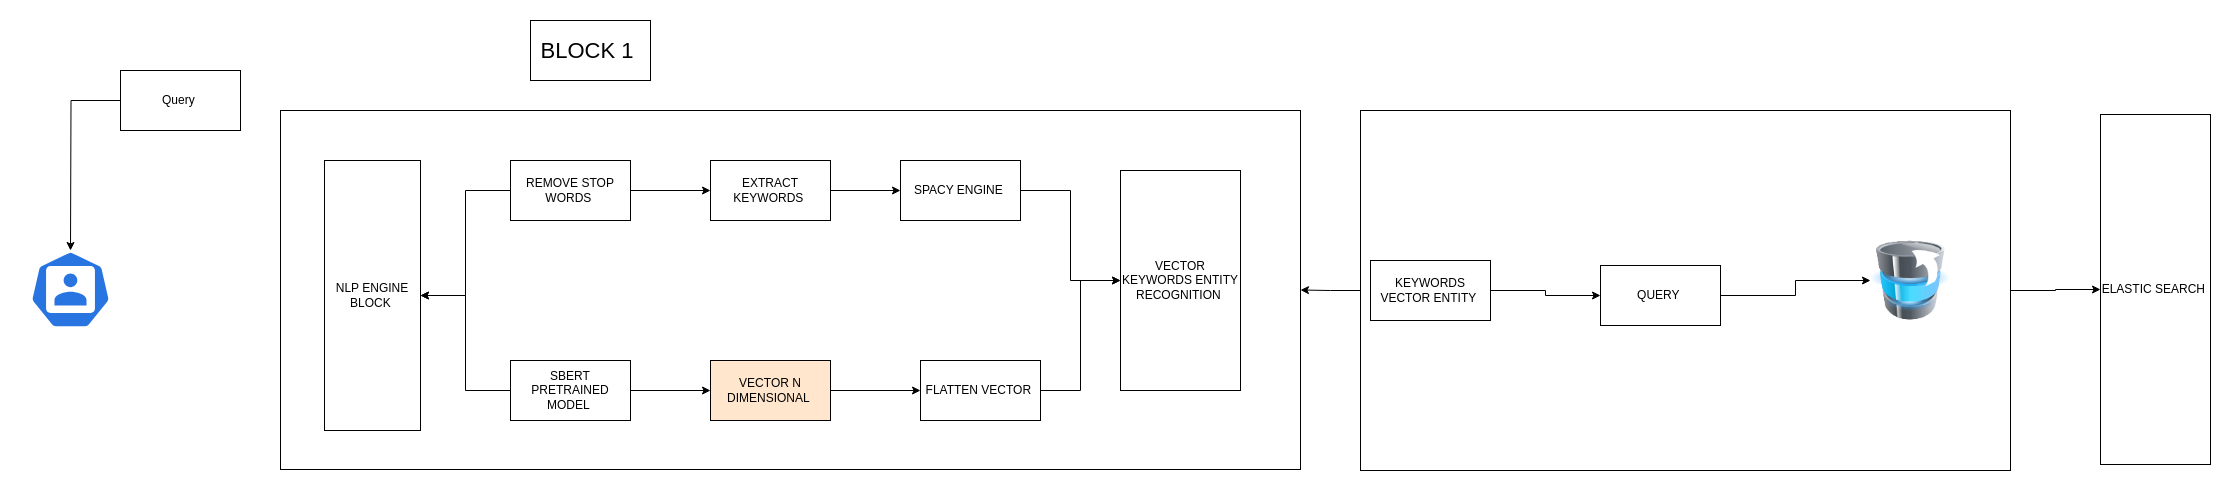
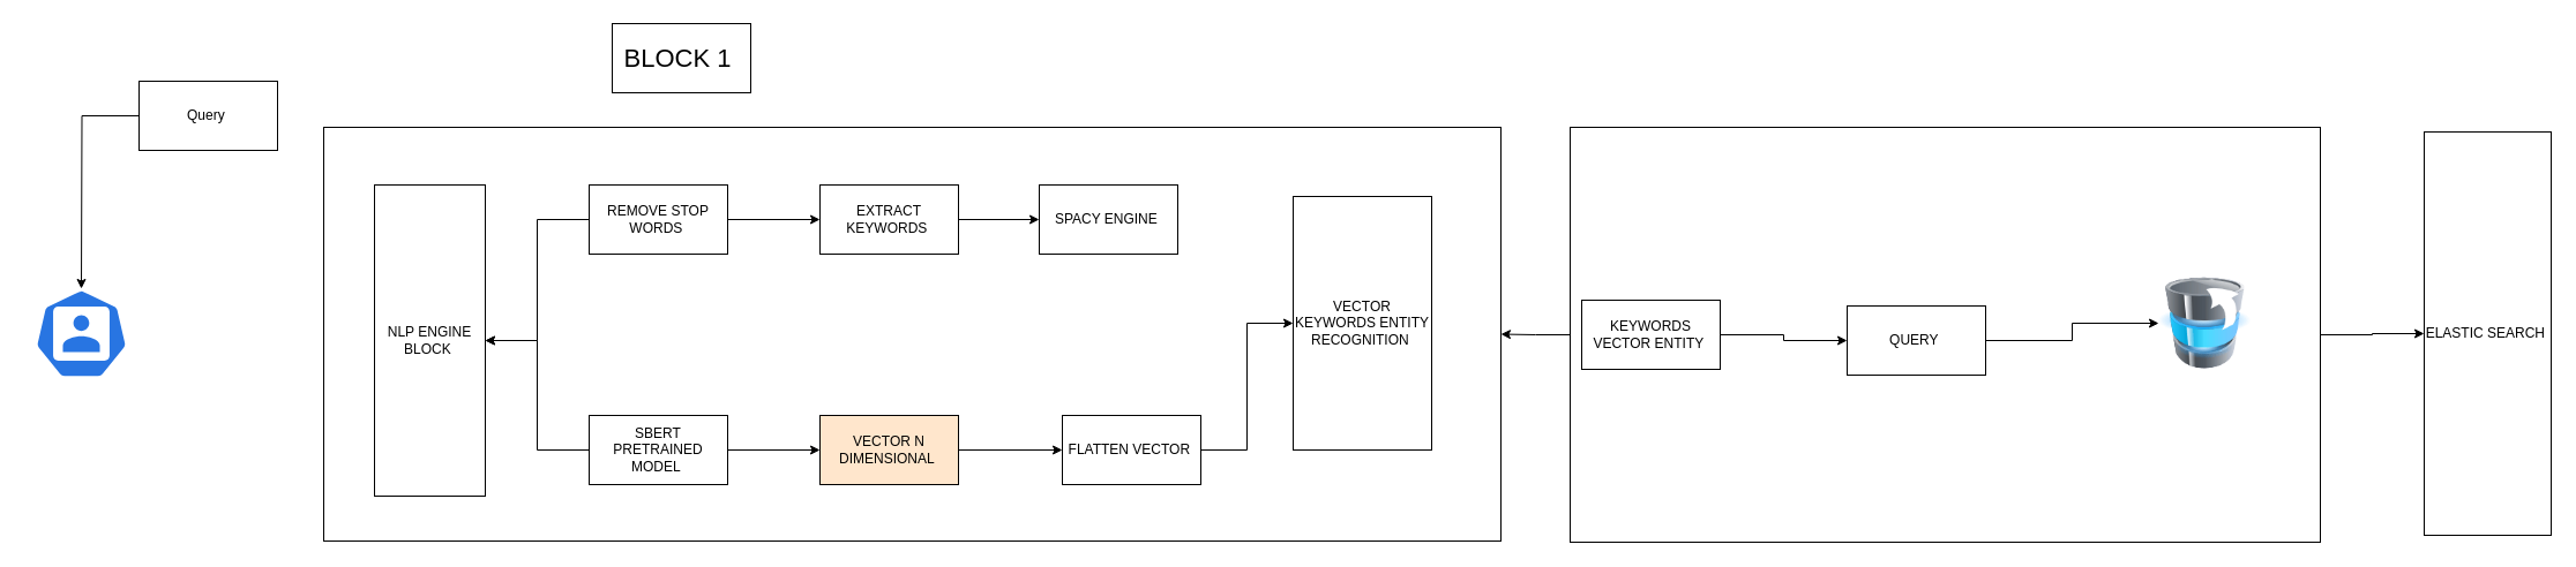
- <mxCell id="19" style="edgeStyle=orthogonalEdgeStyle;rounded=0;orthogonalLoop=1;jettySize=auto;html=1;entryX=0;entryY=0.5;entryDx=0;entryDy=0;" edge="1" parent="1" source="20" target="23"><mxGeometry relative="1" as="geometry"><mxPoint x="1080" y="280" as="targetPoint" /></mxGeometry></mxCell>
